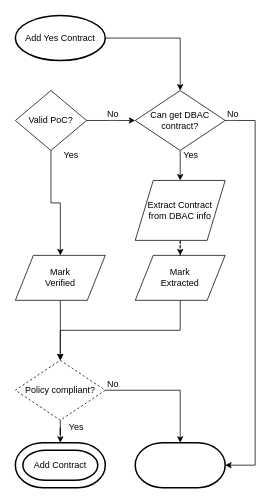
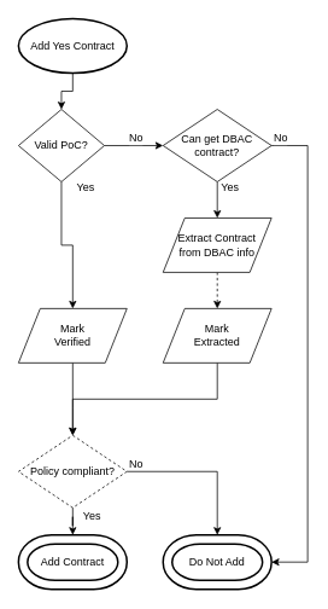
- <mxCell id="2" style="edgeStyle=orthogonalEdgeStyle;rounded=0;orthogonalLoop=1;jettySize=auto;html=1;" parent="1" source="3" target="26" edge="1"><mxGeometry relative="1" as="geometry"><mxPoint x="80" y="0" as="targetPoint" /></mxGeometry></mxCell>
+ <mxCell id="2" style="edgeStyle=orthogonalEdgeStyle;rounded=0;orthogonalLoop=1;jettySize=auto;html=1;" parent="1" source="3" target="6" edge="1"><mxGeometry relative="1" as="geometry"><mxPoint x="80" y="0" as="targetPoint" /></mxGeometry></mxCell>
- <mxCell id="30" value="Extract Contract&lt;br&gt;from DBAC info" style="shape=parallelogram;perimeter=parallelogramPerimeter;whiteSpace=wrap;html=1;" parent="1" vertex="1"><mxGeometry x="180" y="240" width="120" height="80" as="geometry" /></mxCell>
+ <mxCell id="30" value="Extract Contract&lt;br&gt;from DBAC info" style="shape=parallelogram;perimeter=parallelogramPerimeter;whiteSpace=wrap;html=1;" parent="1" vertex="1"><mxGeometry x="180" y="240" width="120" height="60" as="geometry" /></mxCell>
+ <mxCell id="12" value="Do Not Add" style="strokeWidth=2;html=1;shape=mxgraph.flowchart.terminator;whiteSpace=wrap;" parent="10" vertex="1"><mxGeometry x="10" y="10" width="100" height="40" as="geometry" /></mxCell>
